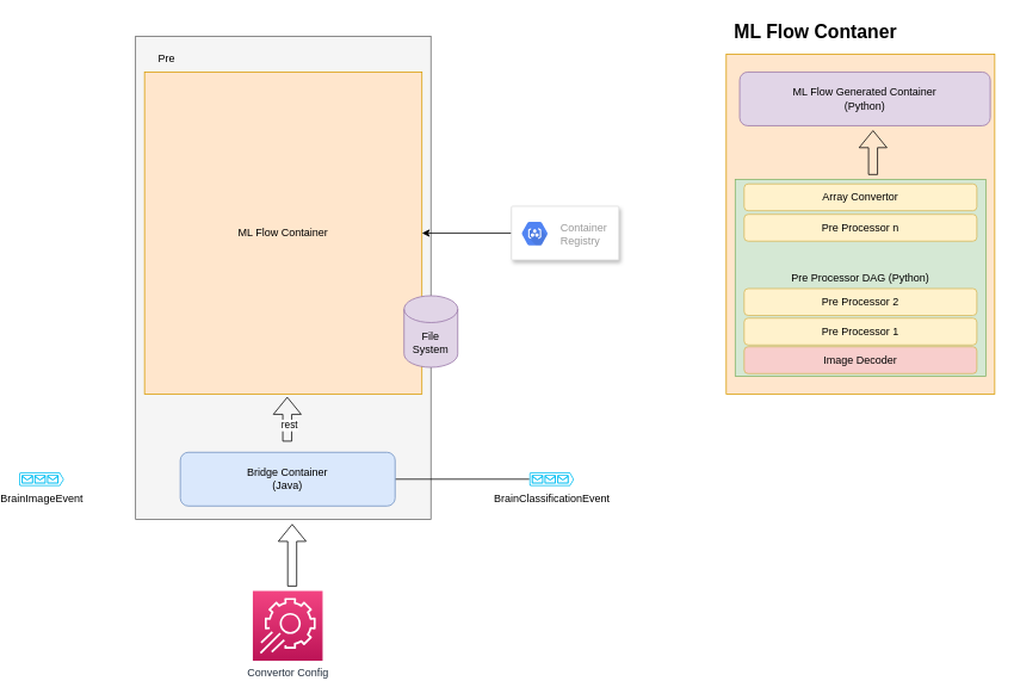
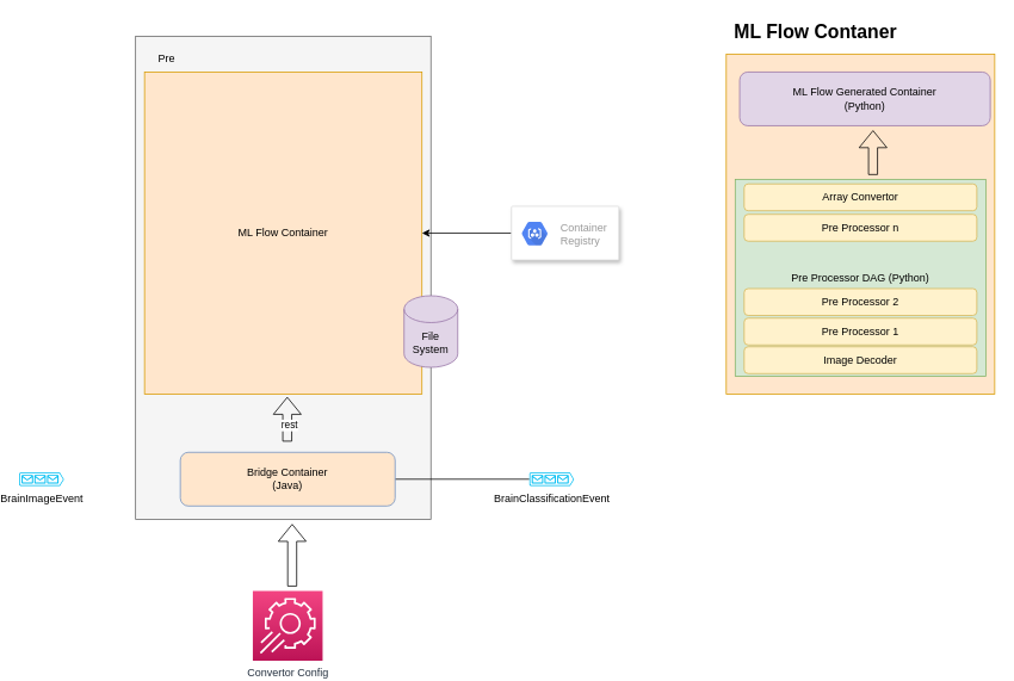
- <mxCell id="19" value="Image Decoder" style="rounded=1;whiteSpace=wrap;html=1;fillColor=#f8cecc;strokeColor=#d6b656;" parent="1" vertex="1"><mxGeometry x="830" y="387" width="260" height="30" as="geometry" /></mxCell>
+ <mxCell id="19" value="Image Decoder" style="rounded=1;whiteSpace=wrap;html=1;fillColor=#fff2cc;strokeColor=#d6b656;" parent="1" vertex="1"><mxGeometry x="830" y="387" width="260" height="30" as="geometry" /></mxCell>
- <mxCell id="4" value="Bridge Container&lt;br&gt;(Java)" style="rounded=1;whiteSpace=wrap;html=1;fillColor=#dae8fc;strokeColor=#6c8ebf;" parent="1" vertex="1"><mxGeometry x="200" y="505" width="240" height="60" as="geometry" /></mxCell>
+ <mxCell id="4" value="Bridge Container&lt;br&gt;(Java)" style="rounded=1;whiteSpace=wrap;html=1;fillColor=#ffe6cc;strokeColor=#6c8ebf;" parent="1" vertex="1"><mxGeometry x="200" y="505" width="240" height="60" as="geometry" /></mxCell>
